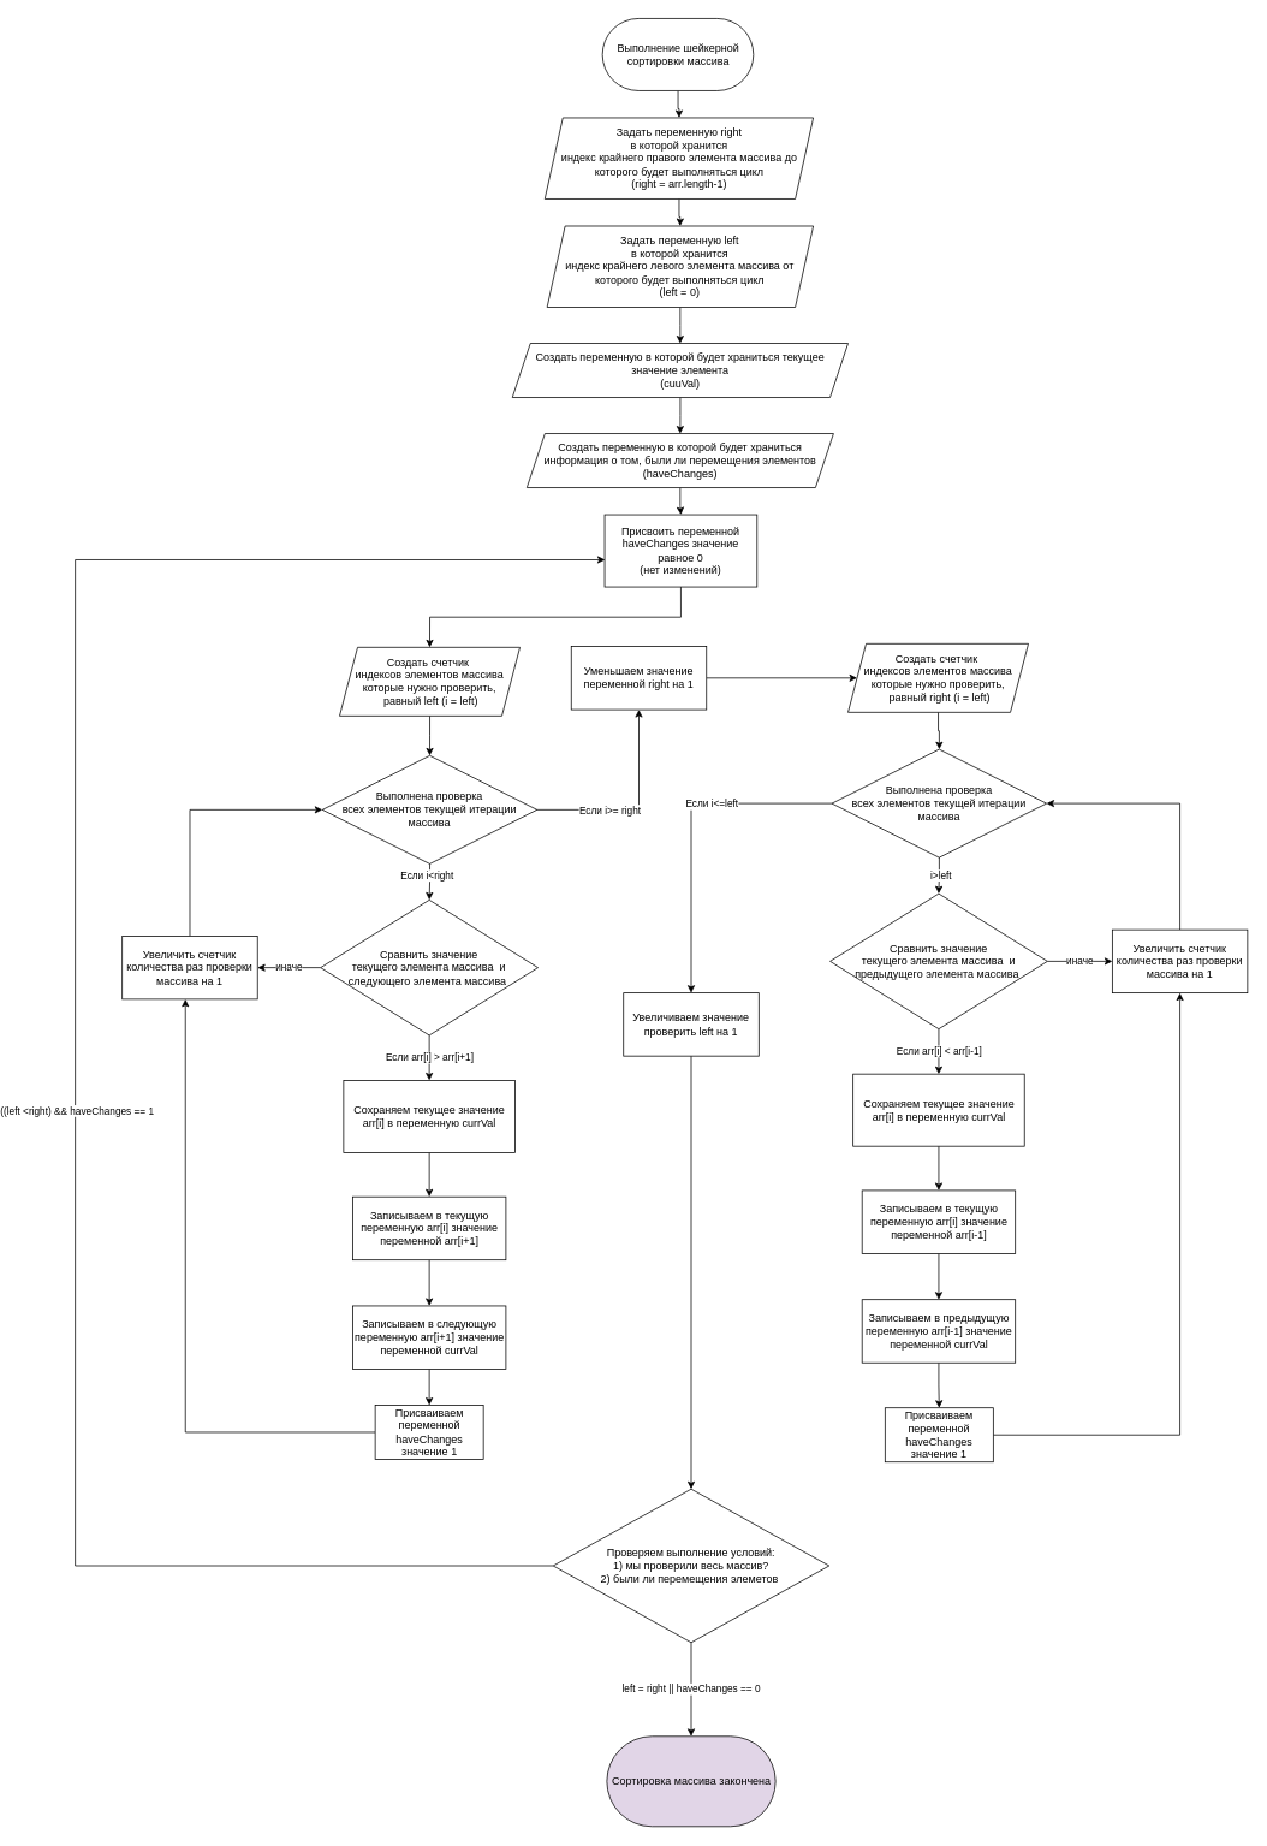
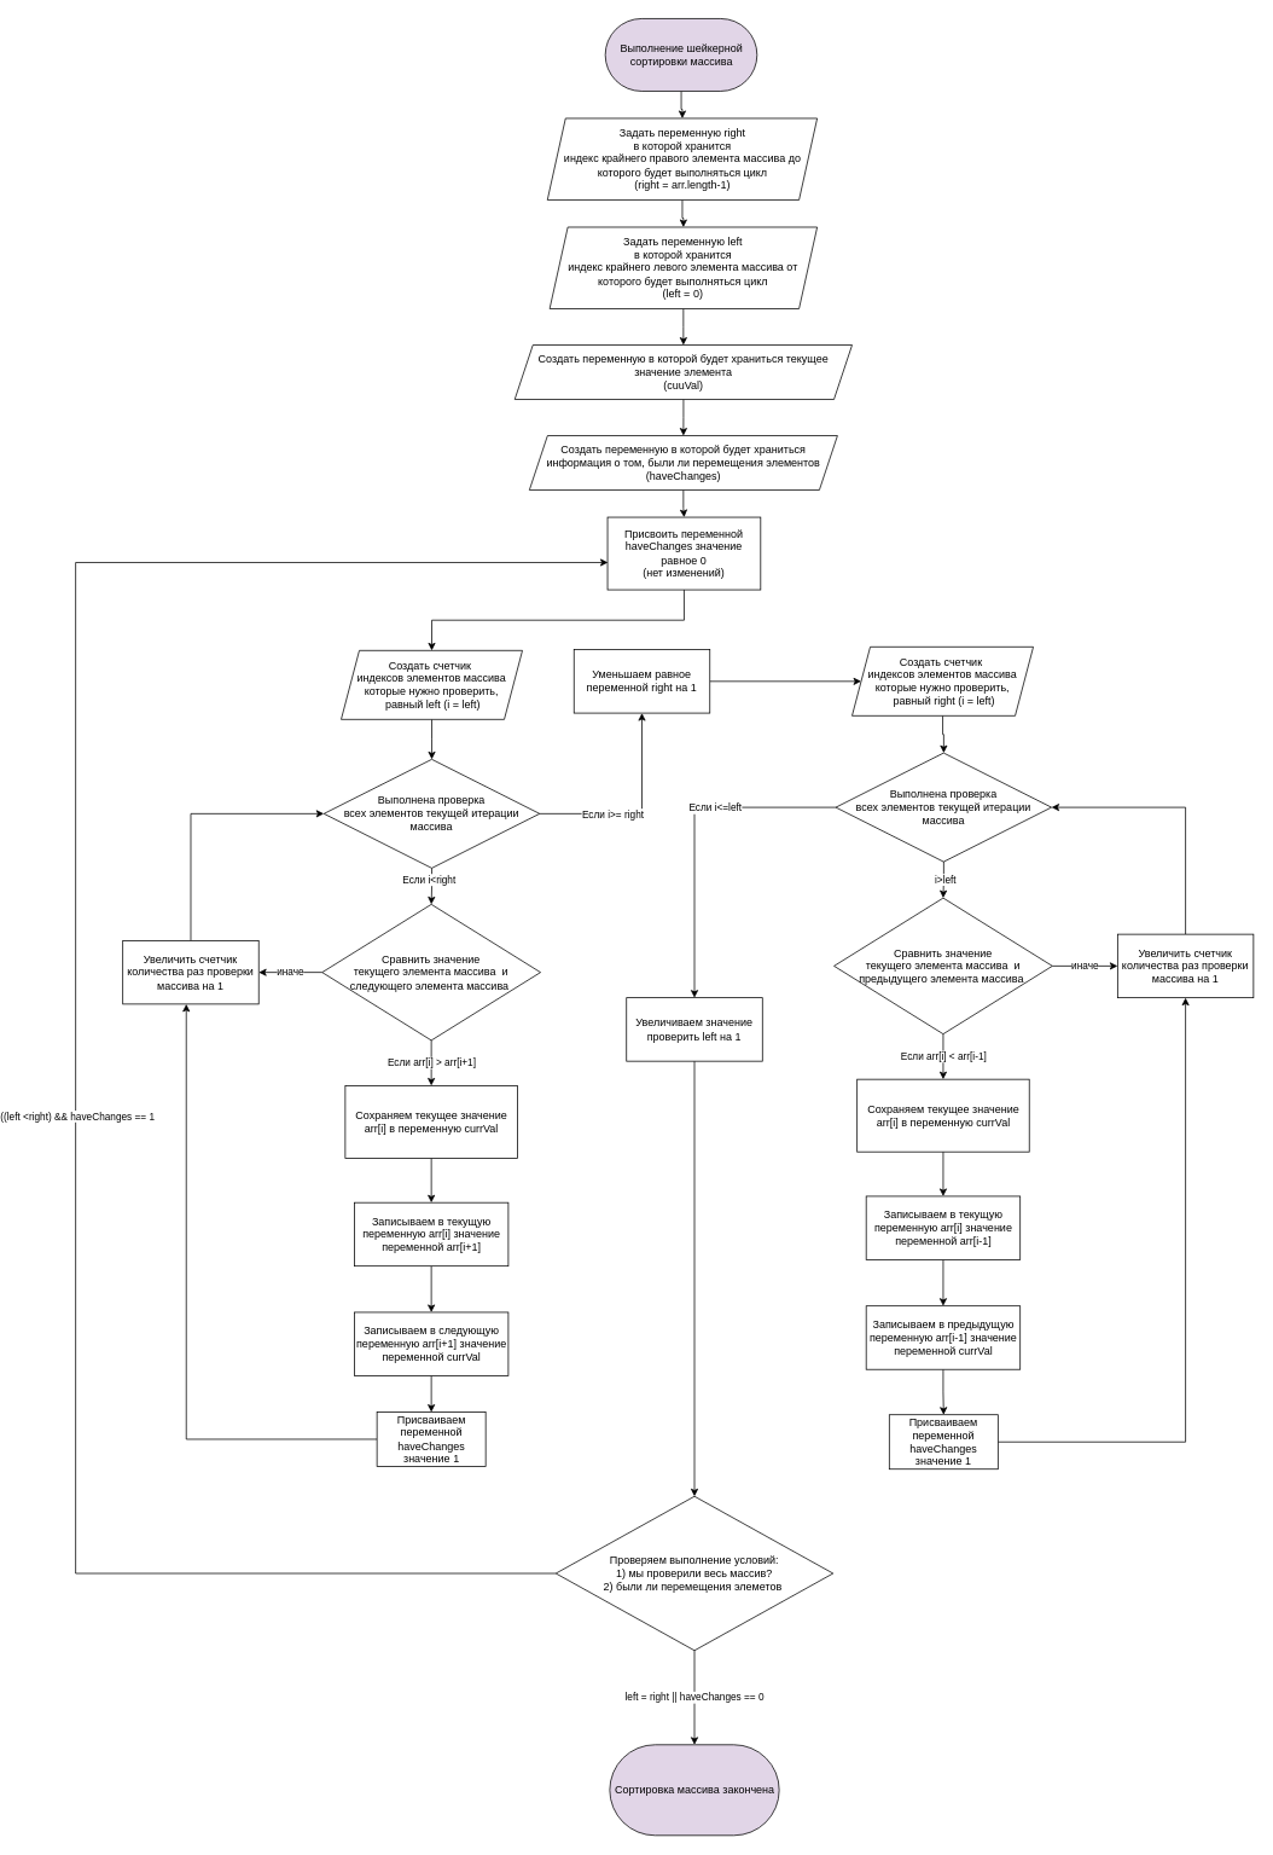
- <mxCell id="3" value="Выполнение шейкерной сортировки массива" style="rounded=1;whiteSpace=wrap;html=1;arcSize=50;" parent="1" vertex="1"><mxGeometry x="604.56" y="20" width="167.5" height="80" as="geometry" /></mxCell>
+ <mxCell id="3" value="Выполнение шейкерной сортировки массива" style="rounded=1;whiteSpace=wrap;html=1;arcSize=50;fillColor=#e1d5e7;" parent="1" vertex="1"><mxGeometry x="604.56" y="20" width="167.5" height="80" as="geometry" /></mxCell>
- <mxCell id="54" value="Уменьшаем значение переменной right на 1" style="rounded=0;whiteSpace=wrap;html=1;" vertex="1" parent="1"><mxGeometry x="570" y="716" width="150" height="70" as="geometry" /></mxCell>
+ <mxCell id="54" value="Уменьшаем равное переменной right на 1" style="rounded=0;whiteSpace=wrap;html=1;" vertex="1" parent="1"><mxGeometry x="570" y="716" width="150" height="70" as="geometry" /></mxCell>
